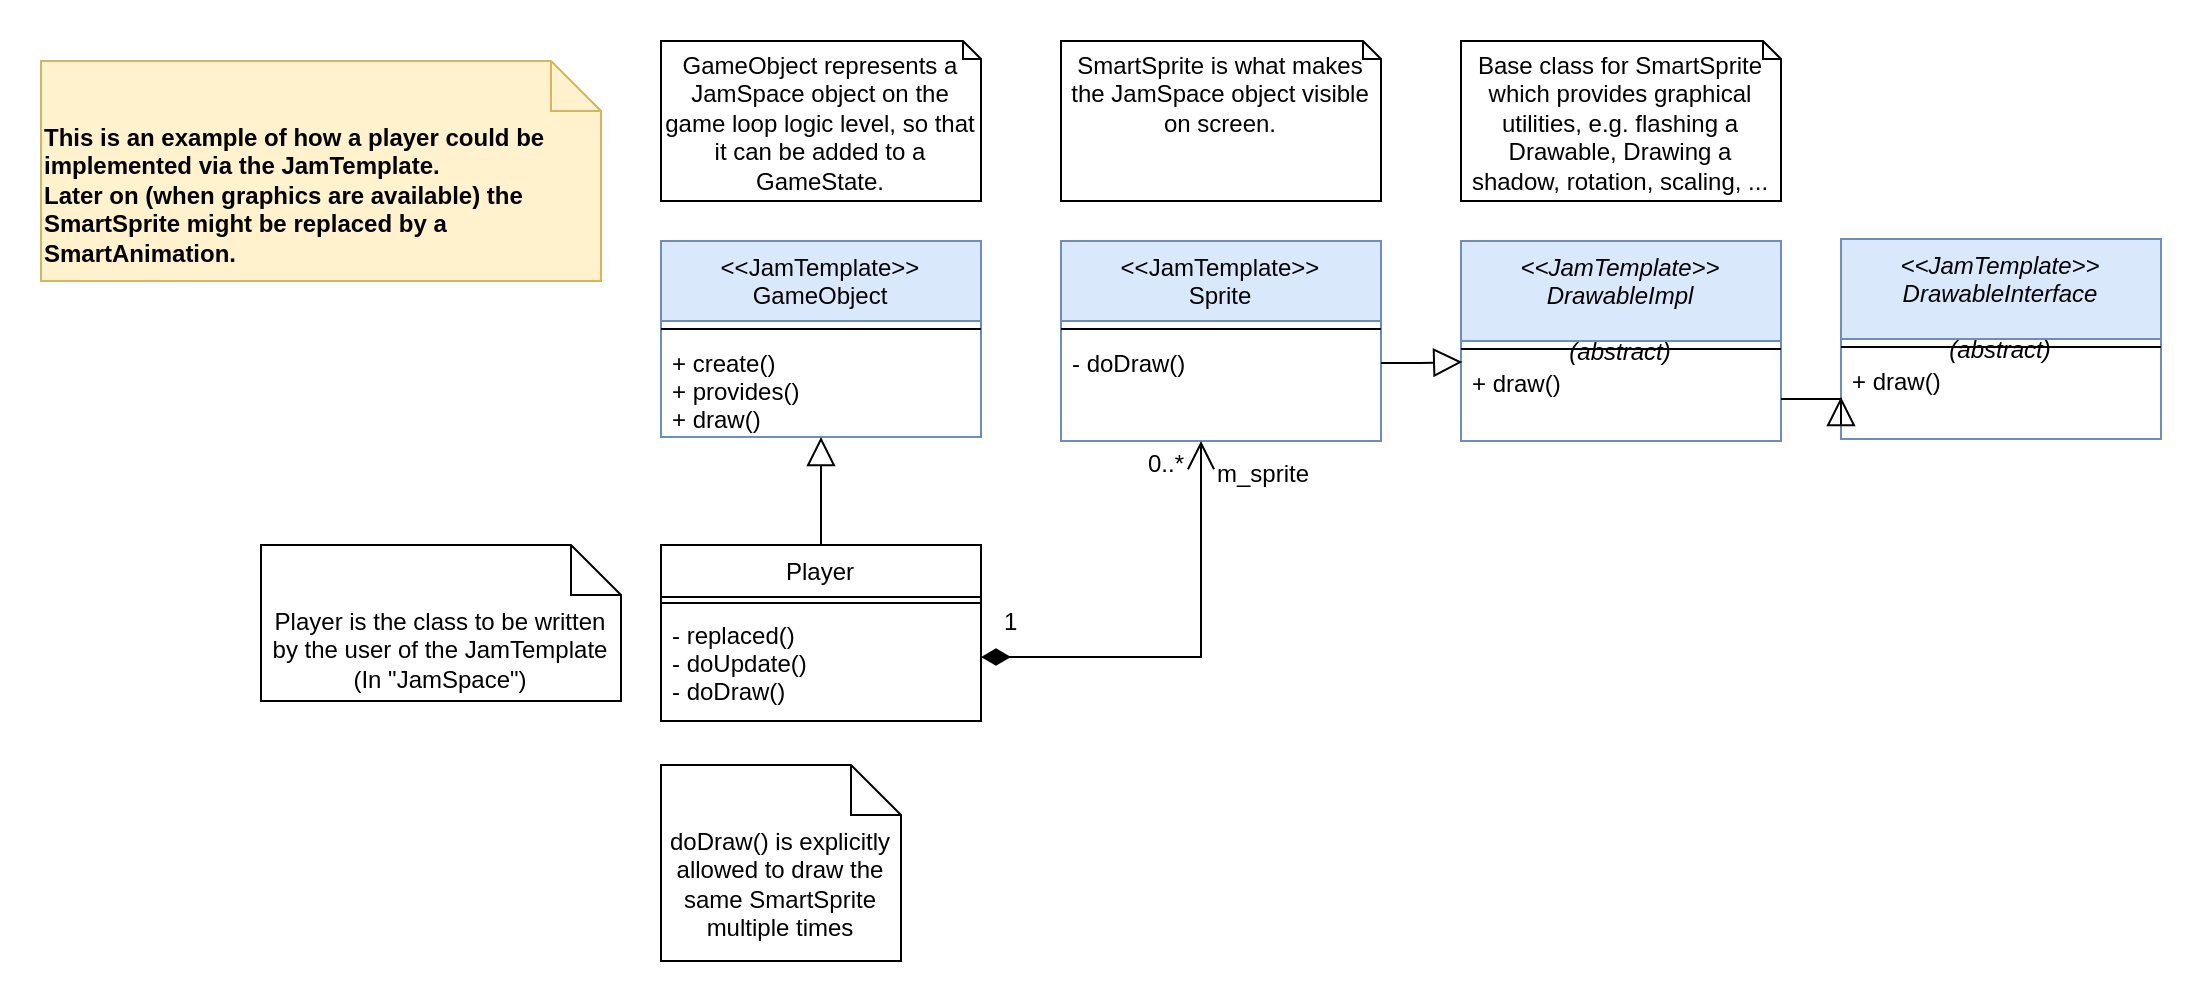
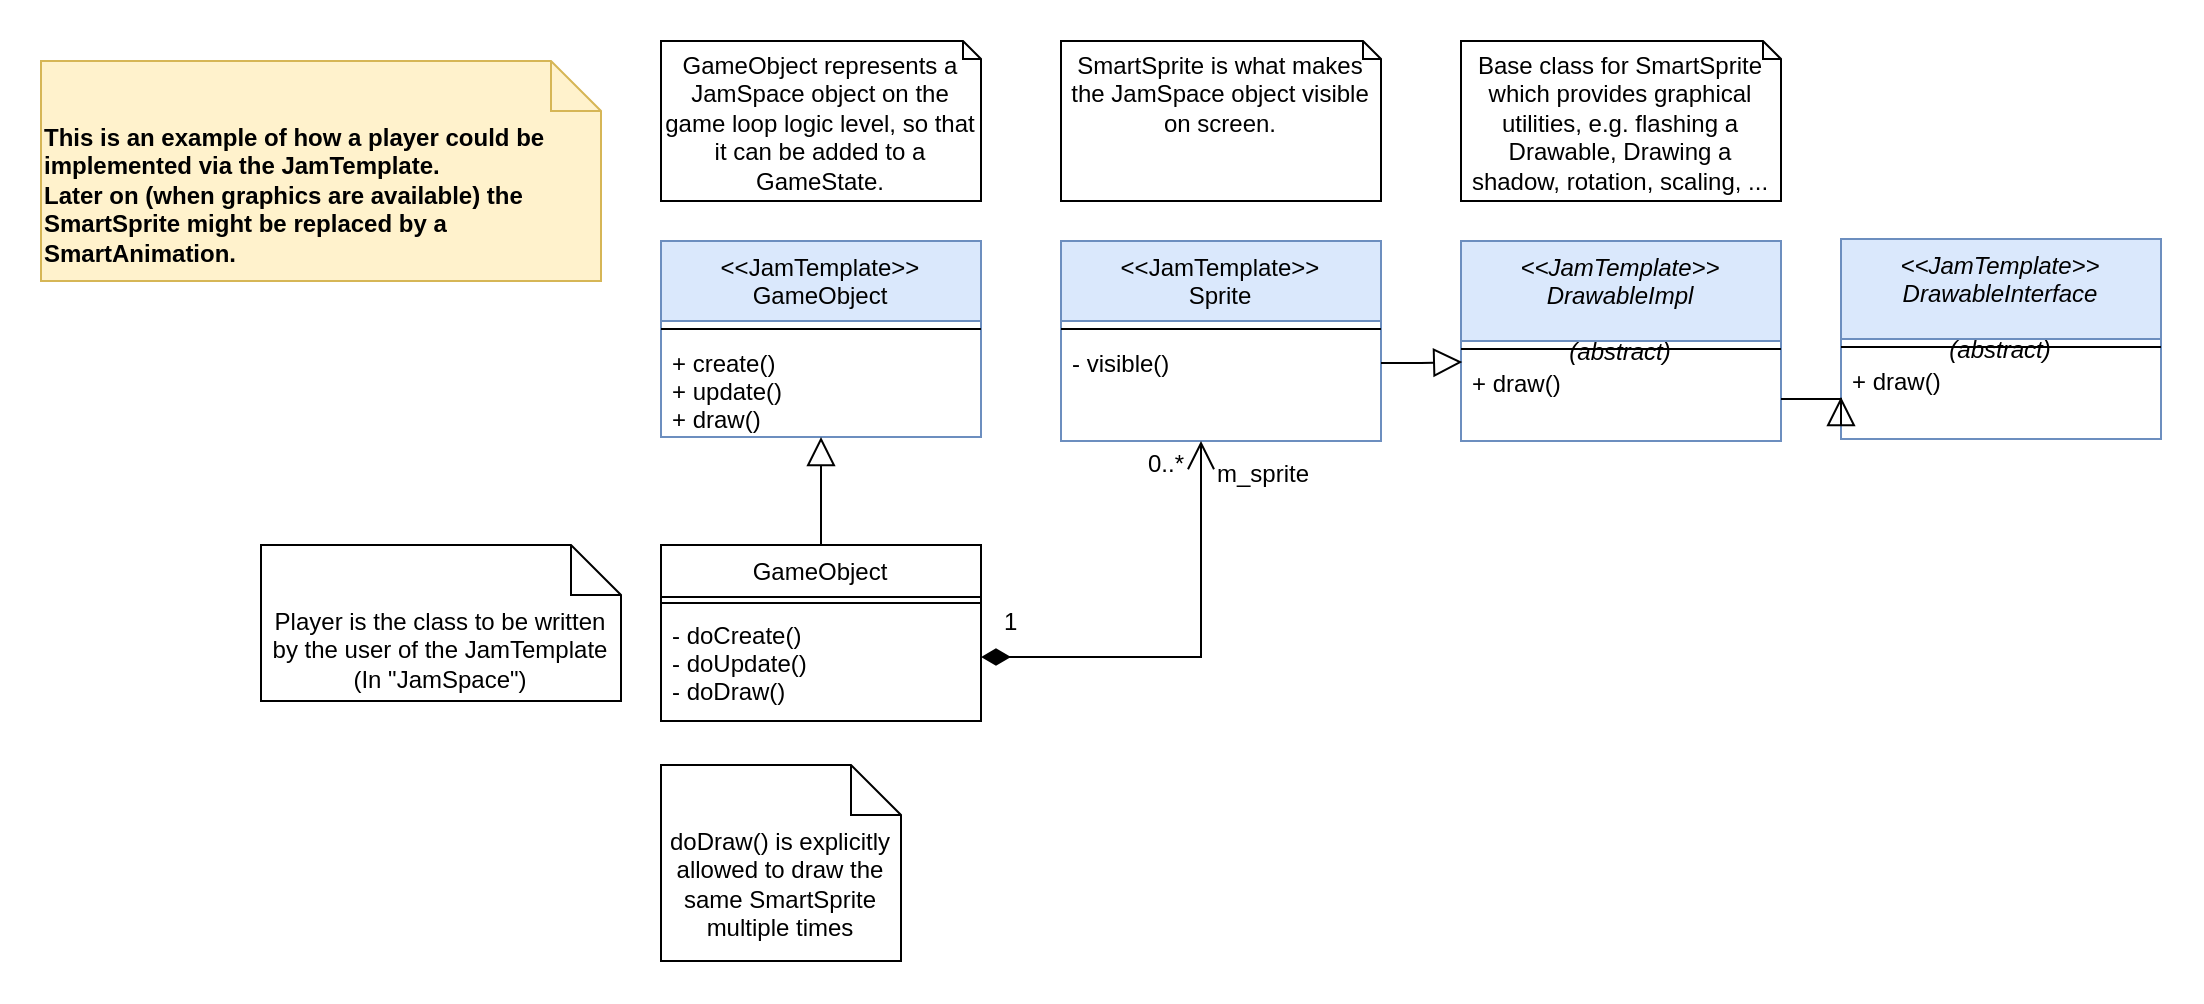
- <mxCell id="4" value="+ create()&#10;+ provides()&#10;+ draw()" style="text;align=left;verticalAlign=top;spacingLeft=4;spacingRight=4;overflow=hidden;rotatable=0;points=[[0,0.5],[1,0.5]];portConstraint=eastwest;" parent="2" vertex="1"><mxGeometry y="48" width="160" height="50" as="geometry" /></mxCell>
+ <mxCell id="4" value="+ create()&#10;+ update()&#10;+ draw()" style="text;align=left;verticalAlign=top;spacingLeft=4;spacingRight=4;overflow=hidden;rotatable=0;points=[[0,0.5],[1,0.5]];portConstraint=eastwest;" parent="2" vertex="1"><mxGeometry y="48" width="160" height="50" as="geometry" /></mxCell>
- <mxCell id="11" value="- doDraw()" style="text;align=left;verticalAlign=top;spacingLeft=4;spacingRight=4;overflow=hidden;rotatable=0;points=[[0,0.5],[1,0.5]];portConstraint=eastwest;" parent="9" vertex="1"><mxGeometry y="48" width="160" height="26" as="geometry" /></mxCell>
+ <mxCell id="11" value="- visible()" style="text;align=left;verticalAlign=top;spacingLeft=4;spacingRight=4;overflow=hidden;rotatable=0;points=[[0,0.5],[1,0.5]];portConstraint=eastwest;" parent="9" vertex="1"><mxGeometry y="48" width="160" height="26" as="geometry" /></mxCell>
- <mxCell id="5" value="Player" style="swimlane;fontStyle=0;align=center;verticalAlign=top;childLayout=stackLayout;horizontal=1;startSize=26;horizontalStack=0;resizeParent=1;resizeLast=0;collapsible=1;marginBottom=0;rounded=0;shadow=0;strokeWidth=1;" parent="1" vertex="1"><mxGeometry x="330" y="272" width="160" height="88" as="geometry"><mxRectangle x="340" y="380" width="170" height="26" as="alternateBounds" /></mxGeometry></mxCell>
+ <mxCell id="5" value="GameObject" style="swimlane;fontStyle=0;align=center;verticalAlign=top;childLayout=stackLayout;horizontal=1;startSize=26;horizontalStack=0;resizeParent=1;resizeLast=0;collapsible=1;marginBottom=0;rounded=0;shadow=0;strokeWidth=1;" parent="1" vertex="1"><mxGeometry x="330" y="272" width="160" height="88" as="geometry"><mxRectangle x="340" y="380" width="170" height="26" as="alternateBounds" /></mxGeometry></mxCell>
- <mxCell id="7" value="- replaced()&#10;- doUpdate()&#10;- doDraw()" style="text;align=left;verticalAlign=top;spacingLeft=4;spacingRight=4;overflow=hidden;rotatable=0;points=[[0,0.5],[1,0.5]];portConstraint=eastwest;" parent="5" vertex="1"><mxGeometry y="32" width="160" height="48" as="geometry" /></mxCell>
+ <mxCell id="7" value="- doCreate()&#10;- doUpdate()&#10;- doDraw()" style="text;align=left;verticalAlign=top;spacingLeft=4;spacingRight=4;overflow=hidden;rotatable=0;points=[[0,0.5],[1,0.5]];portConstraint=eastwest;" parent="5" vertex="1"><mxGeometry y="32" width="160" height="48" as="geometry" /></mxCell>
